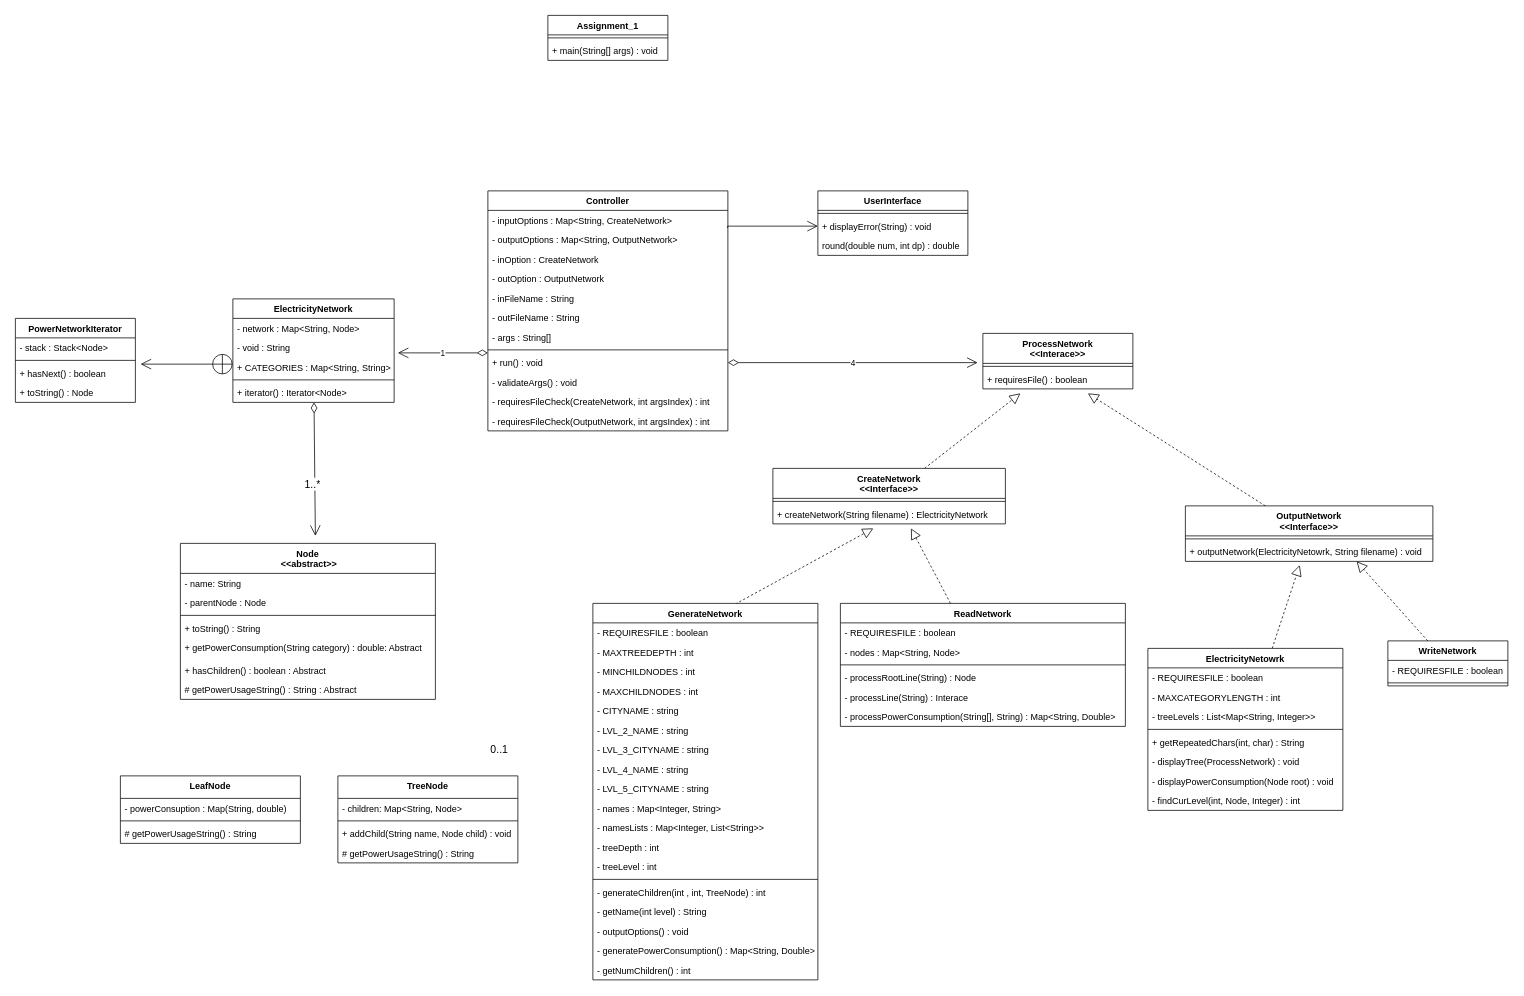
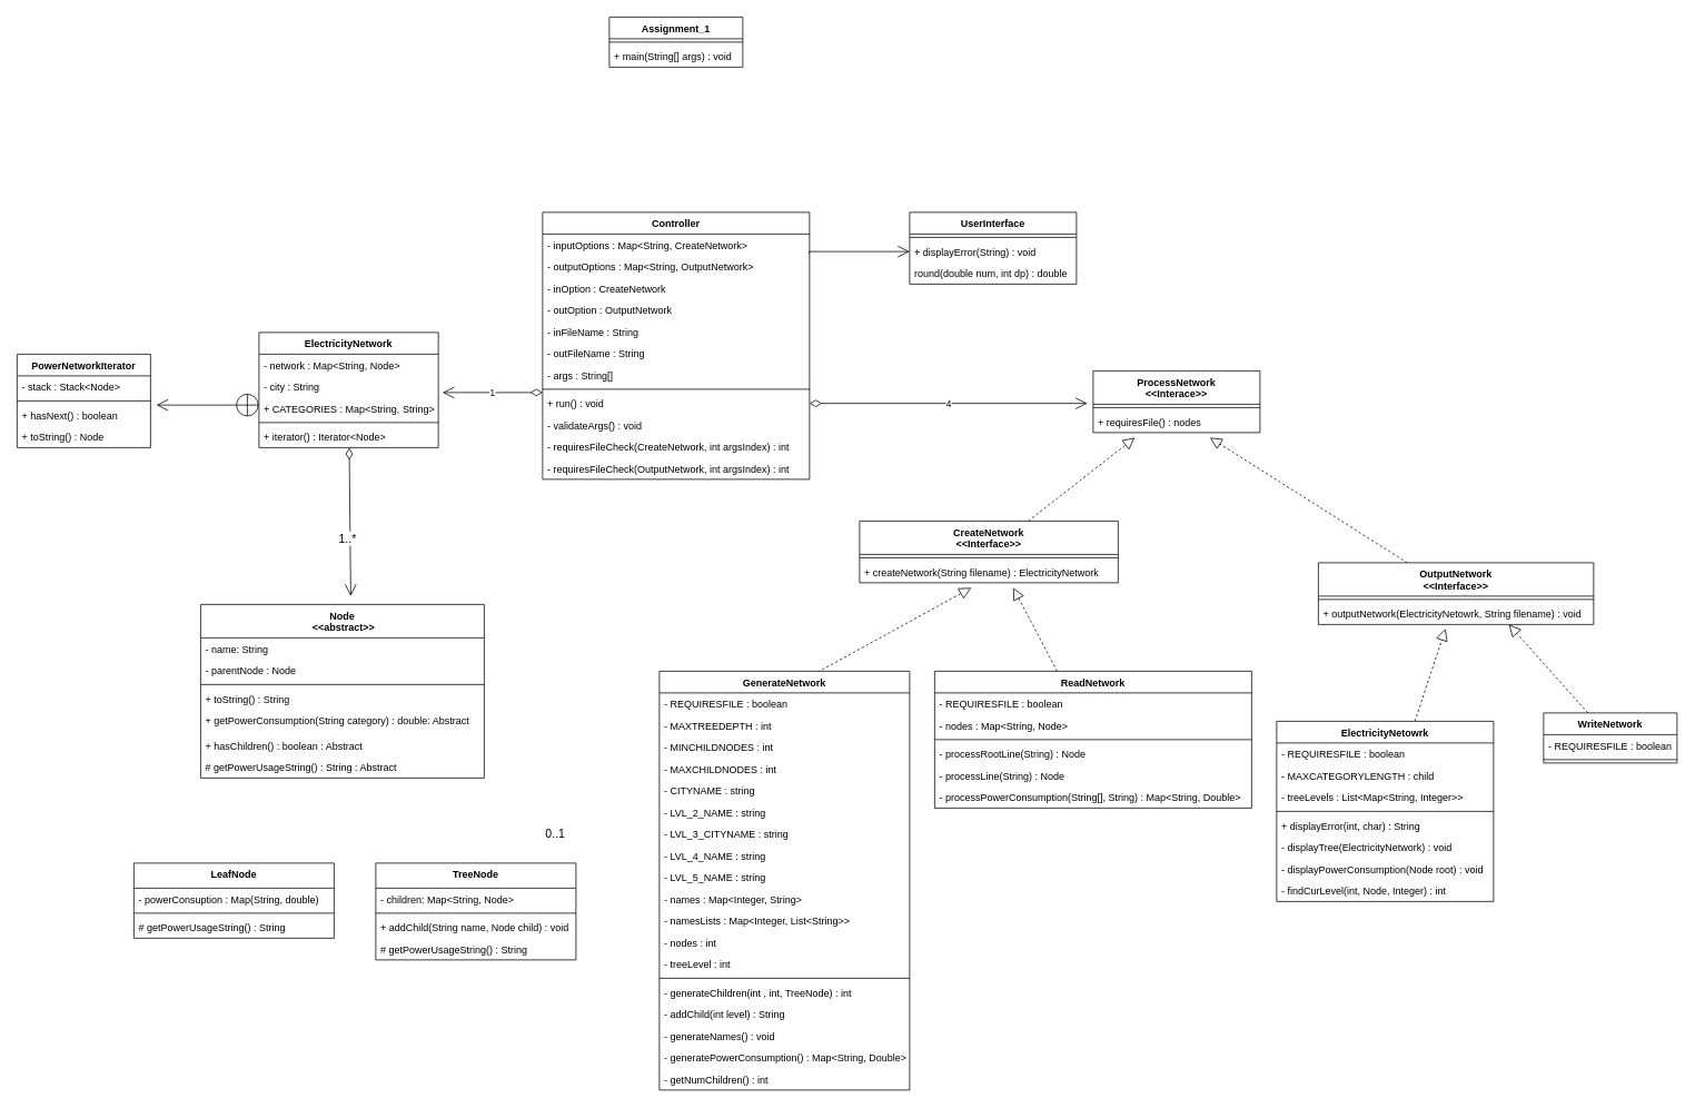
- <mxCell id="22" value="- void : String" style="text;strokeColor=none;fillColor=none;align=left;verticalAlign=top;spacingLeft=4;spacingRight=4;overflow=hidden;rotatable=0;points=[[0,0.5],[1,0.5]];portConstraint=eastwest;" parent="20" vertex="1"><mxGeometry y="52" width="215" height="26" as="geometry" /></mxCell>
+ <mxCell id="22" value="- city : String" style="text;strokeColor=none;fillColor=none;align=left;verticalAlign=top;spacingLeft=4;spacingRight=4;overflow=hidden;rotatable=0;points=[[0,0.5],[1,0.5]];portConstraint=eastwest;" parent="20" vertex="1"><mxGeometry y="52" width="215" height="26" as="geometry" /></mxCell>
- <mxCell id="28" value="+ requiresFile() : boolean" style="text;strokeColor=none;fillColor=none;align=left;verticalAlign=top;spacingLeft=4;spacingRight=4;overflow=hidden;rotatable=0;points=[[0,0.5],[1,0.5]];portConstraint=eastwest;" parent="26" vertex="1"><mxGeometry y="48" width="200" height="26" as="geometry" /></mxCell>
+ <mxCell id="28" value="+ requiresFile() : nodes" style="text;strokeColor=none;fillColor=none;align=left;verticalAlign=top;spacingLeft=4;spacingRight=4;overflow=hidden;rotatable=0;points=[[0,0.5],[1,0.5]];portConstraint=eastwest;" parent="26" vertex="1"><mxGeometry y="48" width="200" height="26" as="geometry" /></mxCell>
- <mxCell id="44" value="- processLine(String) : Interace" style="text;strokeColor=none;fillColor=none;align=left;verticalAlign=top;spacingLeft=4;spacingRight=4;overflow=hidden;rotatable=0;points=[[0,0.5],[1,0.5]];portConstraint=eastwest;" parent="39" vertex="1"><mxGeometry y="112" width="380" height="26" as="geometry" /></mxCell>
+ <mxCell id="44" value="- processLine(String) : Node" style="text;strokeColor=none;fillColor=none;align=left;verticalAlign=top;spacingLeft=4;spacingRight=4;overflow=hidden;rotatable=0;points=[[0,0.5],[1,0.5]];portConstraint=eastwest;" parent="39" vertex="1"><mxGeometry y="112" width="380" height="26" as="geometry" /></mxCell>
- <mxCell id="49" value="- MAXCATEGORYLENGTH : int" style="text;strokeColor=none;fillColor=none;align=left;verticalAlign=top;spacingLeft=4;spacingRight=4;overflow=hidden;rotatable=0;points=[[0,0.5],[1,0.5]];portConstraint=eastwest;" parent="47" vertex="1"><mxGeometry y="52" width="260" height="26" as="geometry" /></mxCell>
+ <mxCell id="49" value="- MAXCATEGORYLENGTH : child" style="text;strokeColor=none;fillColor=none;align=left;verticalAlign=top;spacingLeft=4;spacingRight=4;overflow=hidden;rotatable=0;points=[[0,0.5],[1,0.5]];portConstraint=eastwest;" parent="47" vertex="1"><mxGeometry y="52" width="260" height="26" as="geometry" /></mxCell>
- <mxCell id="52" value="+ getRepeatedChars(int, char) : String" style="text;strokeColor=none;fillColor=none;align=left;verticalAlign=top;spacingLeft=4;spacingRight=4;overflow=hidden;rotatable=0;points=[[0,0.5],[1,0.5]];portConstraint=eastwest;" parent="47" vertex="1"><mxGeometry y="112" width="260" height="26" as="geometry" /></mxCell>
+ <mxCell id="52" value="+ displayError(int, char) : String" style="text;strokeColor=none;fillColor=none;align=left;verticalAlign=top;spacingLeft=4;spacingRight=4;overflow=hidden;rotatable=0;points=[[0,0.5],[1,0.5]];portConstraint=eastwest;" parent="47" vertex="1"><mxGeometry y="112" width="260" height="26" as="geometry" /></mxCell>
- <mxCell id="53" value="- displayTree(ProcessNetwork) : void" style="text;strokeColor=none;fillColor=none;align=left;verticalAlign=top;spacingLeft=4;spacingRight=4;overflow=hidden;rotatable=0;points=[[0,0.5],[1,0.5]];portConstraint=eastwest;" parent="47" vertex="1"><mxGeometry y="138" width="260" height="26" as="geometry" /></mxCell>
+ <mxCell id="53" value="- displayTree(ElectricityNetwork) : void" style="text;strokeColor=none;fillColor=none;align=left;verticalAlign=top;spacingLeft=4;spacingRight=4;overflow=hidden;rotatable=0;points=[[0,0.5],[1,0.5]];portConstraint=eastwest;" parent="47" vertex="1"><mxGeometry y="138" width="260" height="26" as="geometry" /></mxCell>
- <mxCell id="69" value="- LVL_5_CITYNAME : string" style="text;strokeColor=none;fillColor=none;align=left;verticalAlign=top;spacingLeft=4;spacingRight=4;overflow=hidden;rotatable=0;points=[[0,0.5],[1,0.5]];portConstraint=eastwest;" parent="60" vertex="1"><mxGeometry y="234" width="300" height="26" as="geometry" /></mxCell>
+ <mxCell id="69" value="- LVL_5_NAME : string" style="text;strokeColor=none;fillColor=none;align=left;verticalAlign=top;spacingLeft=4;spacingRight=4;overflow=hidden;rotatable=0;points=[[0,0.5],[1,0.5]];portConstraint=eastwest;" parent="60" vertex="1"><mxGeometry y="234" width="300" height="26" as="geometry" /></mxCell>
- <mxCell id="72" value="- treeDepth : int" style="text;strokeColor=none;fillColor=none;align=left;verticalAlign=top;spacingLeft=4;spacingRight=4;overflow=hidden;rotatable=0;points=[[0,0.5],[1,0.5]];portConstraint=eastwest;" parent="60" vertex="1"><mxGeometry y="312" width="300" height="26" as="geometry" /></mxCell>
+ <mxCell id="72" value="- nodes : int" style="text;strokeColor=none;fillColor=none;align=left;verticalAlign=top;spacingLeft=4;spacingRight=4;overflow=hidden;rotatable=0;points=[[0,0.5],[1,0.5]];portConstraint=eastwest;" parent="60" vertex="1"><mxGeometry y="312" width="300" height="26" as="geometry" /></mxCell>
- <mxCell id="76" value="- getName(int level) : String" style="text;strokeColor=none;fillColor=none;align=left;verticalAlign=top;spacingLeft=4;spacingRight=4;overflow=hidden;rotatable=0;points=[[0,0.5],[1,0.5]];portConstraint=eastwest;" parent="60" vertex="1"><mxGeometry y="398" width="300" height="26" as="geometry" /></mxCell>
+ <mxCell id="76" value="- addChild(int level) : String" style="text;strokeColor=none;fillColor=none;align=left;verticalAlign=top;spacingLeft=4;spacingRight=4;overflow=hidden;rotatable=0;points=[[0,0.5],[1,0.5]];portConstraint=eastwest;" parent="60" vertex="1"><mxGeometry y="398" width="300" height="26" as="geometry" /></mxCell>
- <mxCell id="77" value="- outputOptions() : void" style="text;strokeColor=none;fillColor=none;align=left;verticalAlign=top;spacingLeft=4;spacingRight=4;overflow=hidden;rotatable=0;points=[[0,0.5],[1,0.5]];portConstraint=eastwest;" parent="60" vertex="1"><mxGeometry y="424" width="300" height="26" as="geometry" /></mxCell>
+ <mxCell id="77" value="- generateNames() : void" style="text;strokeColor=none;fillColor=none;align=left;verticalAlign=top;spacingLeft=4;spacingRight=4;overflow=hidden;rotatable=0;points=[[0,0.5],[1,0.5]];portConstraint=eastwest;" parent="60" vertex="1"><mxGeometry y="424" width="300" height="26" as="geometry" /></mxCell>
